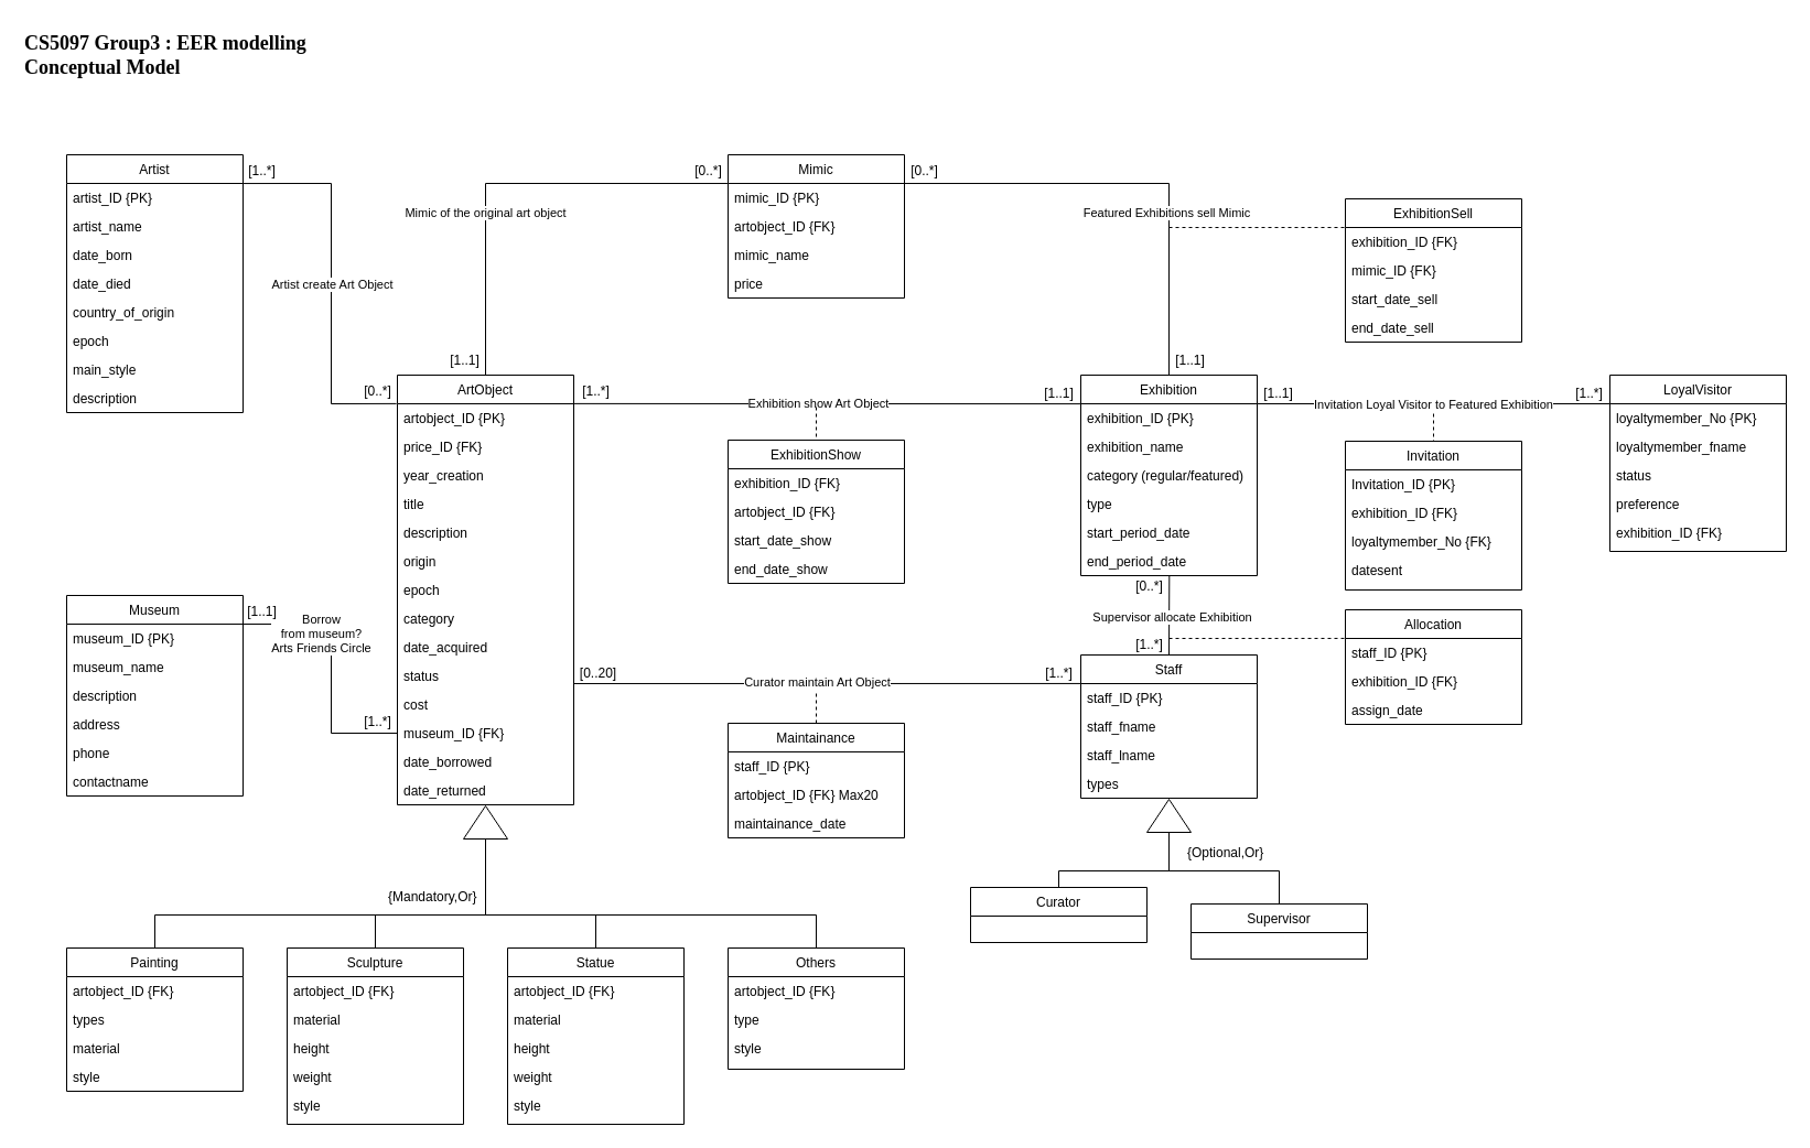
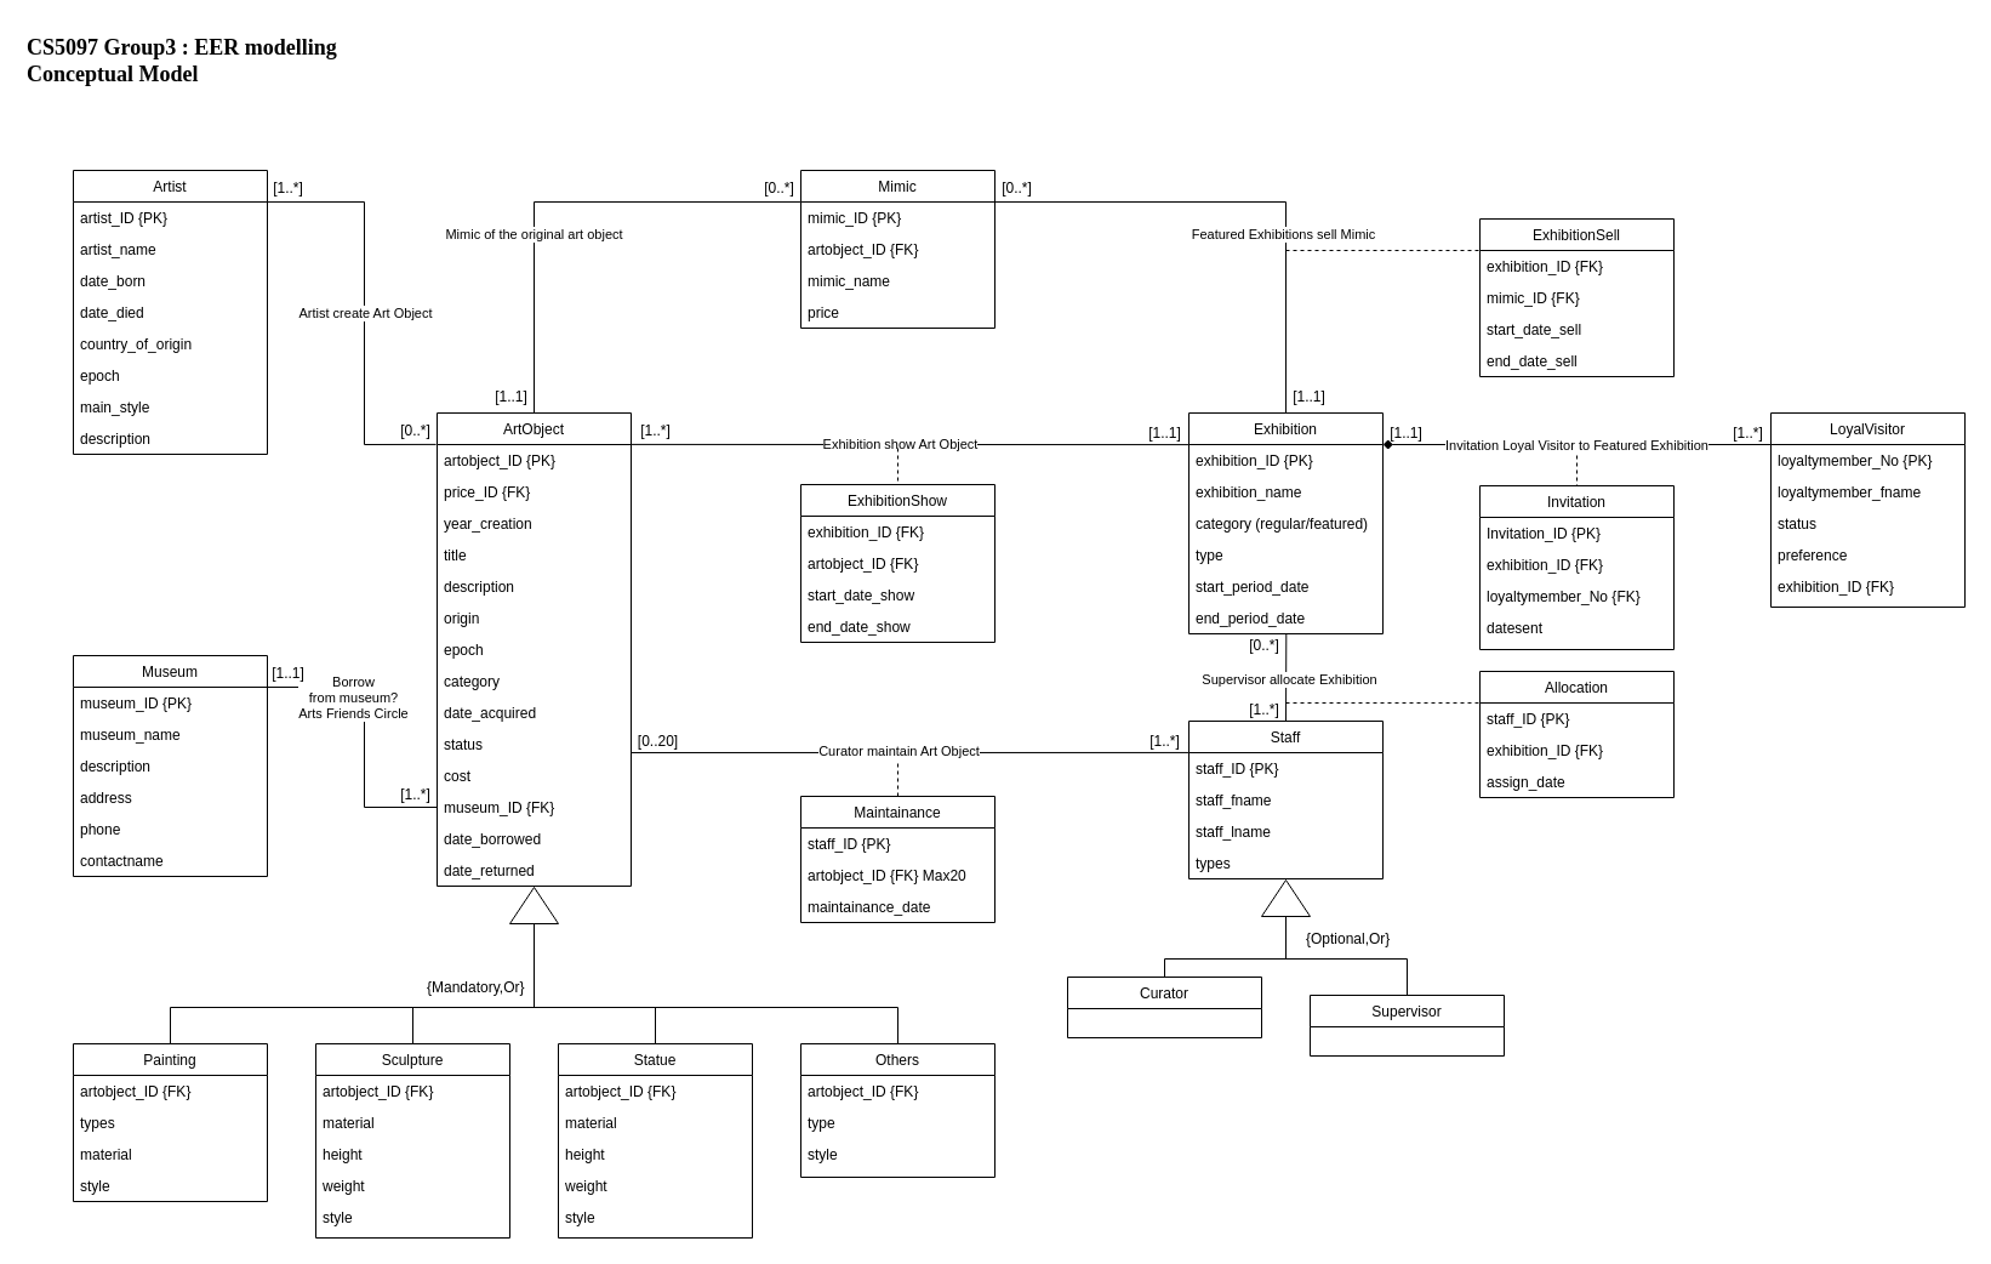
- <mxCell id="119" value="" style="endArrow=none;html=1;rounded=0;exitX=0;exitY=0;exitDx=0;exitDy=0;exitPerimeter=0;entryX=1;entryY=0;entryDx=0;entryDy=0;entryPerimeter=0;" edge="1" parent="1" source="67" target="55"><mxGeometry width="50" height="50" relative="1" as="geometry"><mxPoint x="990" y="376" as="sourcePoint" /><mxPoint x="1160" y="330" as="targetPoint" /></mxGeometry></mxCell>
+ <mxCell id="119" value="" style="endArrow=diamond;html=1;rounded=0;exitX=0;exitY=0;exitDx=0;exitDy=0;exitPerimeter=0;entryX=1;entryY=0;entryDx=0;entryDy=0;entryPerimeter=0;" edge="1" parent="1" source="67" target="55"><mxGeometry width="50" height="50" relative="1" as="geometry"><mxPoint x="990" y="376" as="sourcePoint" /><mxPoint x="1160" y="330" as="targetPoint" /></mxGeometry></mxCell>
